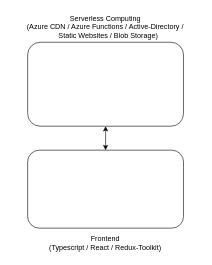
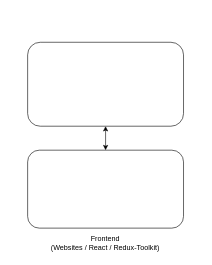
- <mxCell id="4" value="Serverless Computing&lt;br&gt;(Azure CDN&amp;nbsp;/ Azure Functions / Active-Directory /&lt;br&gt;&amp;nbsp; &amp;nbsp;Static Websites / Blob Storage)" style="text;html=1;strokeColor=none;fillColor=none;align=center;verticalAlign=middle;whiteSpace=wrap;rounded=0;" vertex="1" parent="1"><mxGeometry x="20.3" y="20" width="310" height="50" as="geometry" /></mxCell>
- <mxCell id="11" value="Frontend&lt;br&gt;(Typescript / React / Redux-Toolkit)" style="text;html=1;strokeColor=none;fillColor=none;align=center;verticalAlign=middle;whiteSpace=wrap;rounded=0;" vertex="1" parent="1"><mxGeometry x="70.3" y="390" width="210" height="30" as="geometry" /></mxCell>
+ <mxCell id="11" value="Frontend&lt;br&gt;(Websites / React / Redux-Toolkit)" style="text;html=1;strokeColor=none;fillColor=none;align=center;verticalAlign=middle;whiteSpace=wrap;rounded=0;" vertex="1" parent="1"><mxGeometry x="70.3" y="390" width="210" height="30" as="geometry" /></mxCell>
